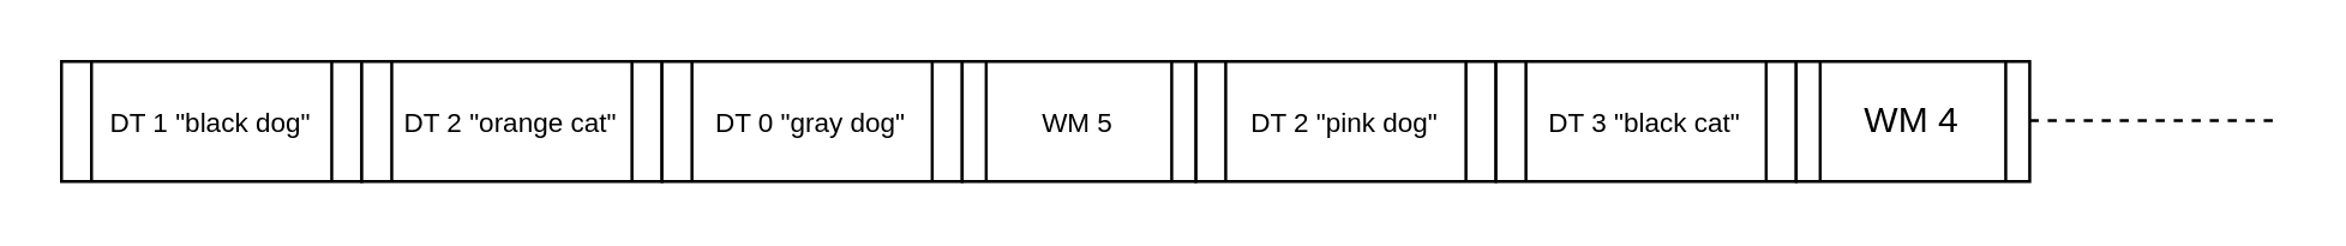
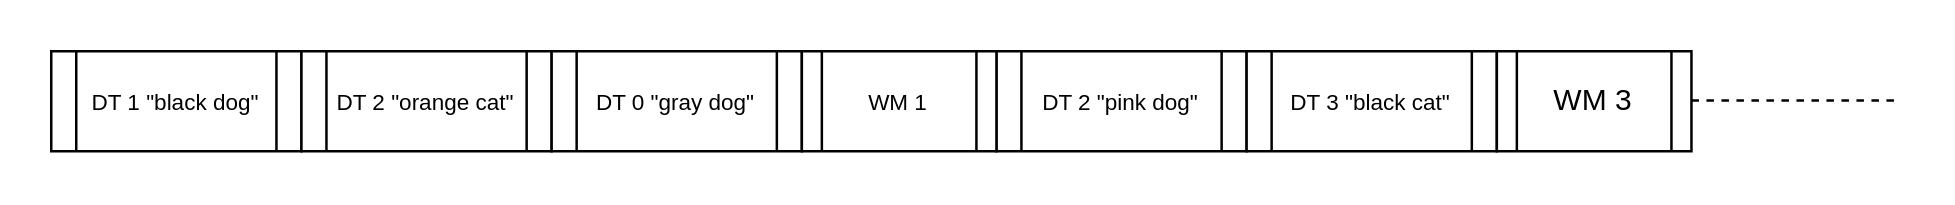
- <mxCell id="9" value="&lt;font style=&quot;font-size: 9px;&quot;&gt;WM 5&lt;/font&gt;" style="shape=process;whiteSpace=wrap;html=1;backgroundOutline=1;container=0;" vertex="1" parent="1"><mxGeometry x="320.235" width="77.839" height="40" as="geometry" y="20" /></mxCell>
+ <mxCell id="9" value="&lt;font style=&quot;font-size: 9px;&quot;&gt;WM 1&lt;/font&gt;" style="shape=process;whiteSpace=wrap;html=1;backgroundOutline=1;container=0;" vertex="1" parent="1"><mxGeometry x="320.235" width="77.839" height="40" as="geometry" y="20" /></mxCell>
- <mxCell id="4" value="WM 4" style="shape=process;whiteSpace=wrap;html=1;backgroundOutline=1;container=0;" vertex="1" parent="1"><mxGeometry x="598.236" width="77.839" height="40" as="geometry" y="20" /></mxCell>
+ <mxCell id="4" value="WM 3" style="shape=process;whiteSpace=wrap;html=1;backgroundOutline=1;container=0;" vertex="1" parent="1"><mxGeometry x="598.236" width="77.839" height="40" as="geometry" y="20" /></mxCell>
